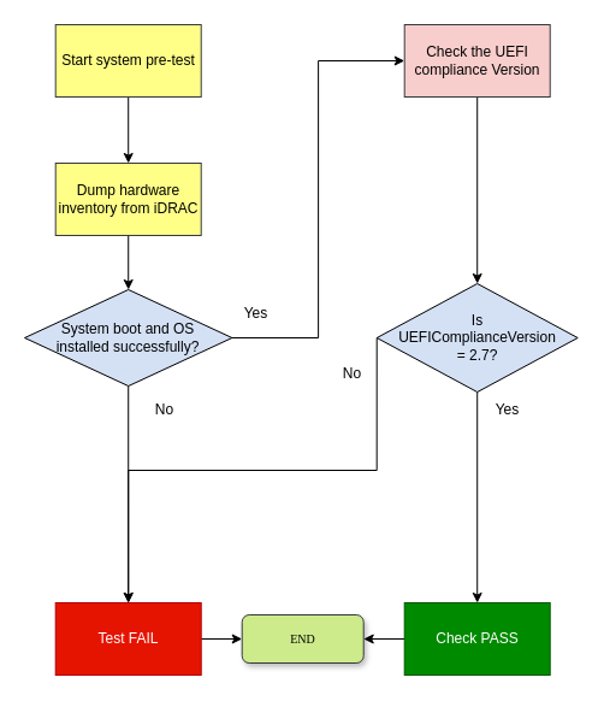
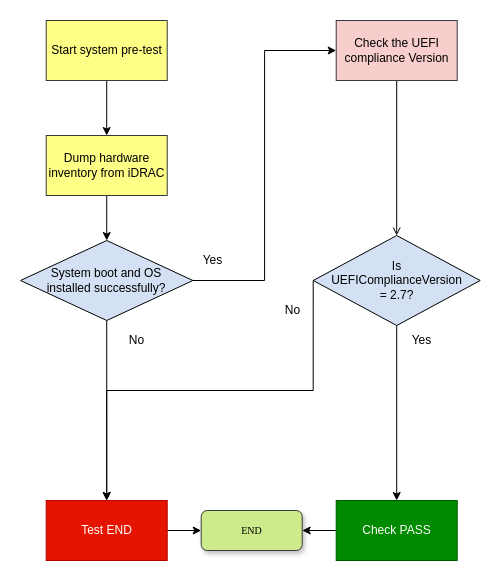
- <mxCell id="16" style="edgeStyle=orthogonalEdgeStyle;rounded=0;orthogonalLoop=1;jettySize=auto;html=1;exitX=0.5;exitY=1;exitDx=0;exitDy=0;entryX=0.5;entryY=0;entryDx=0;entryDy=0;" edge="1" parent="1" source="17" target="20"><mxGeometry relative="1" as="geometry" /></mxCell>
+ <mxCell id="16" style="edgeStyle=orthogonalEdgeStyle;rounded=0;orthogonalLoop=1;jettySize=auto;html=1;exitX=0.5;exitY=1;exitDx=0;exitDy=0;entryX=0.5;entryY=0;entryDx=0;entryDy=0;endArrow=open;" edge="1" parent="1" source="17" target="20"><mxGeometry relative="1" as="geometry" /></mxCell>
- <mxCell id="10" value="Test FAIL" style="rounded=0;whiteSpace=wrap;html=1;fillColor=#e51400;strokeColor=#B20000;fontColor=#ffffff;" parent="1" vertex="1"><mxGeometry x="45.71" y="500" width="121" height="60" as="geometry" /></mxCell>
+ <mxCell id="10" value="Test END" style="rounded=0;whiteSpace=wrap;html=1;fillColor=#e51400;strokeColor=#B20000;fontColor=#ffffff;" parent="1" vertex="1"><mxGeometry x="45.71" y="500" width="121" height="60" as="geometry" /></mxCell>
